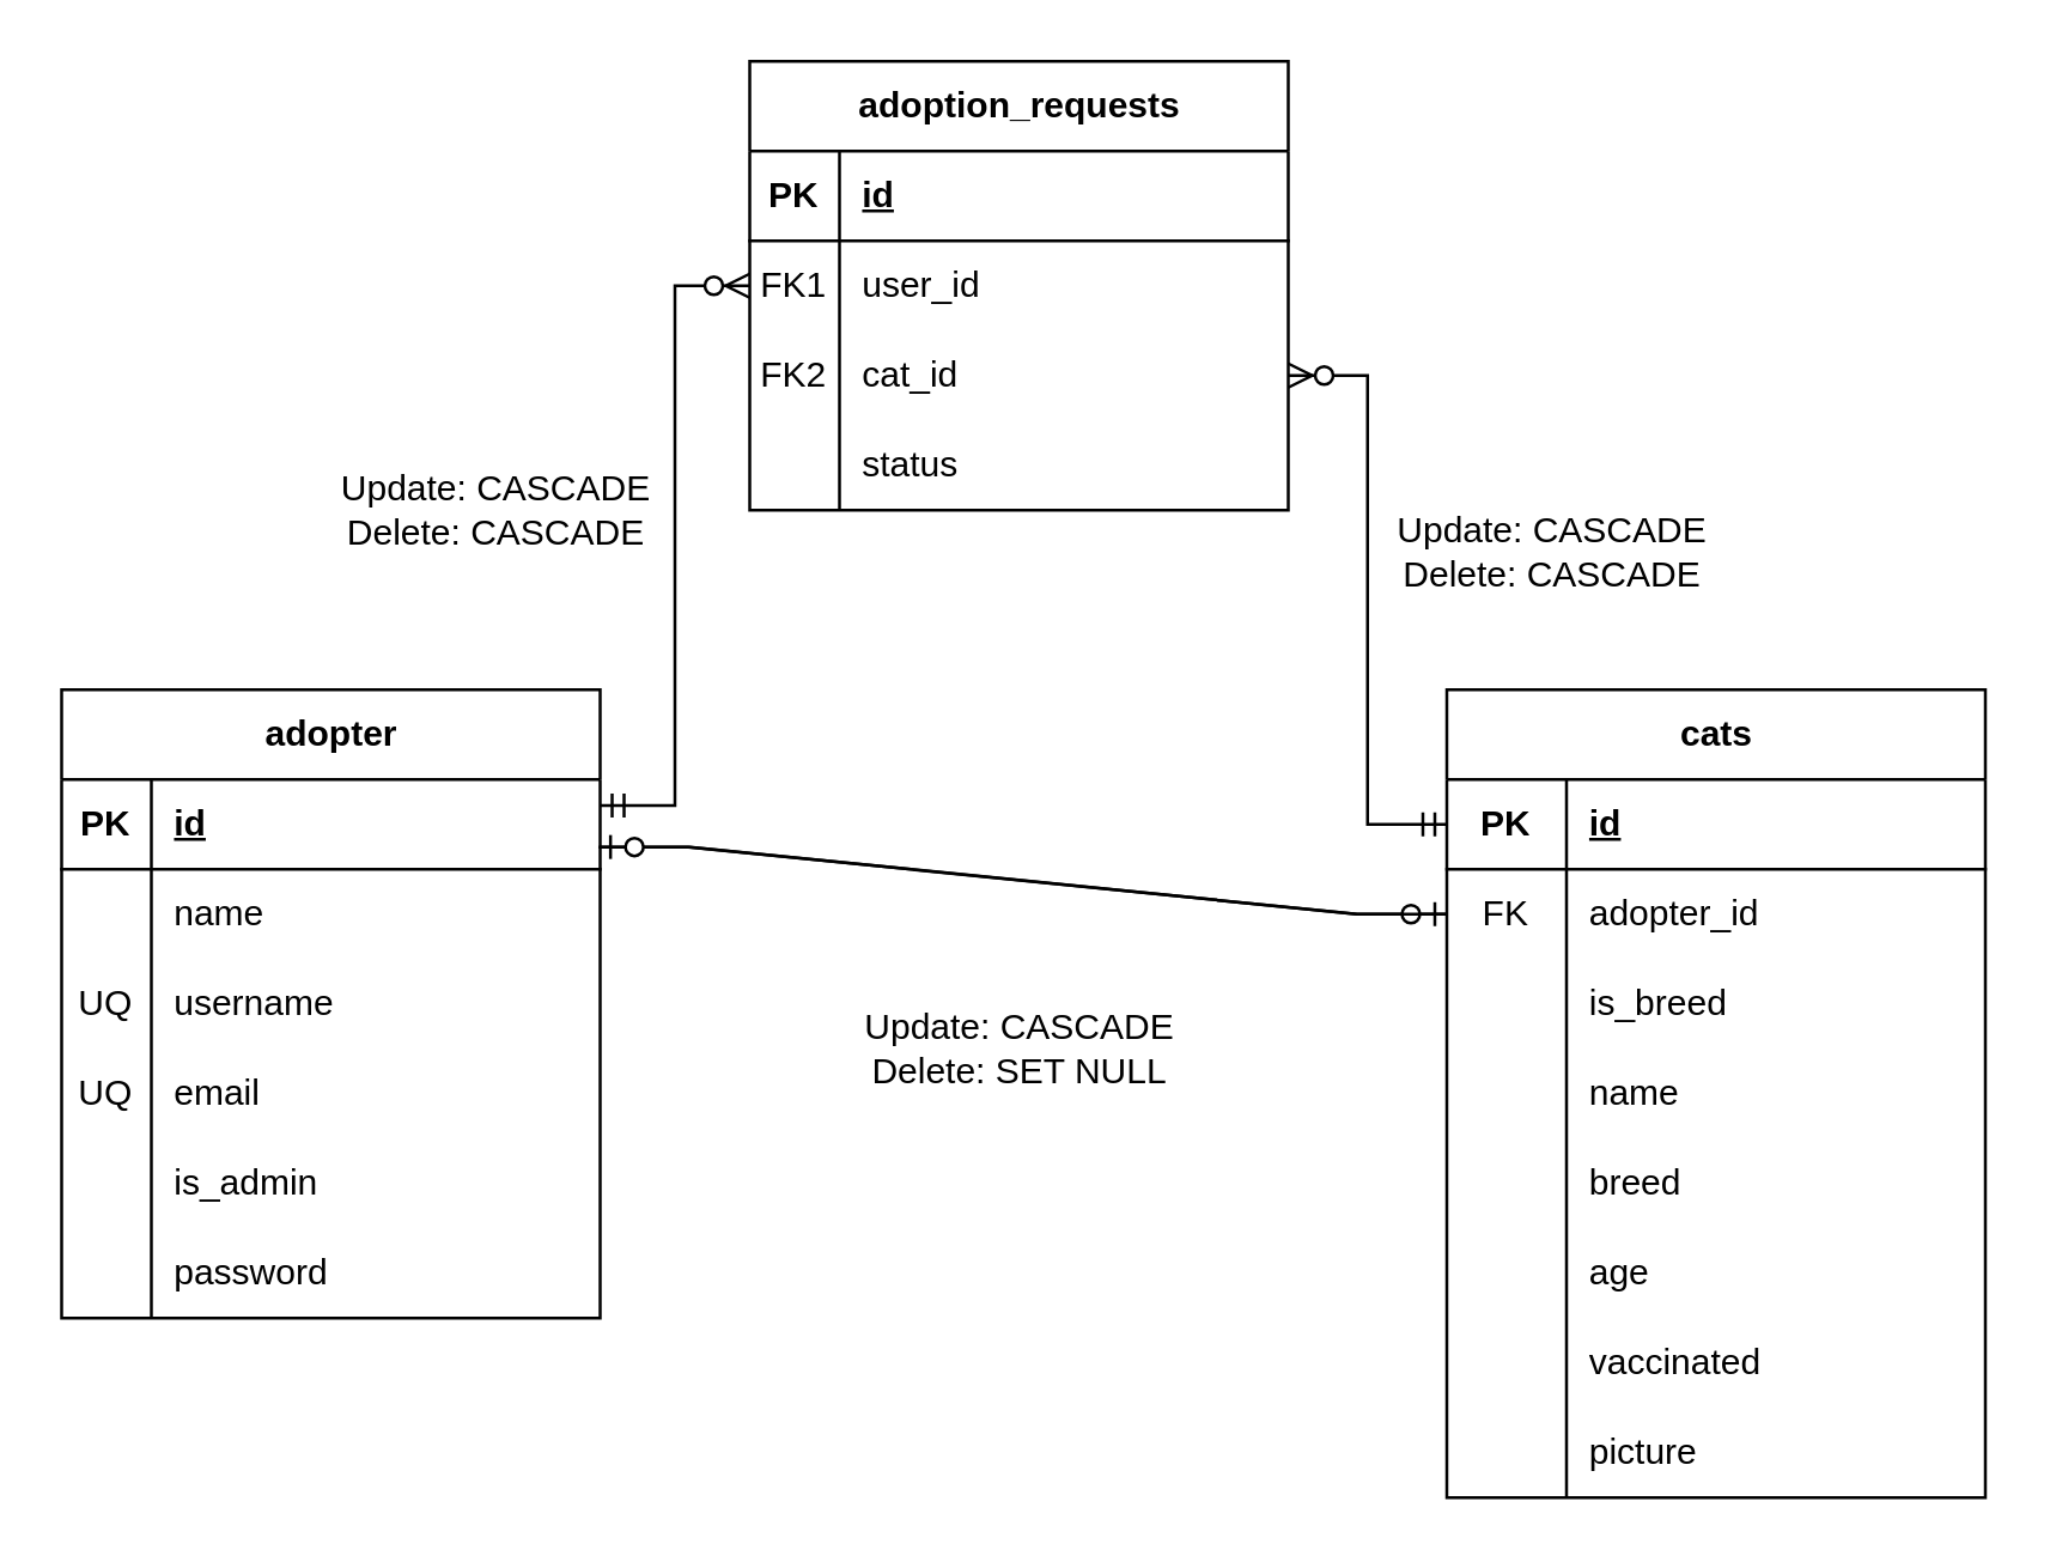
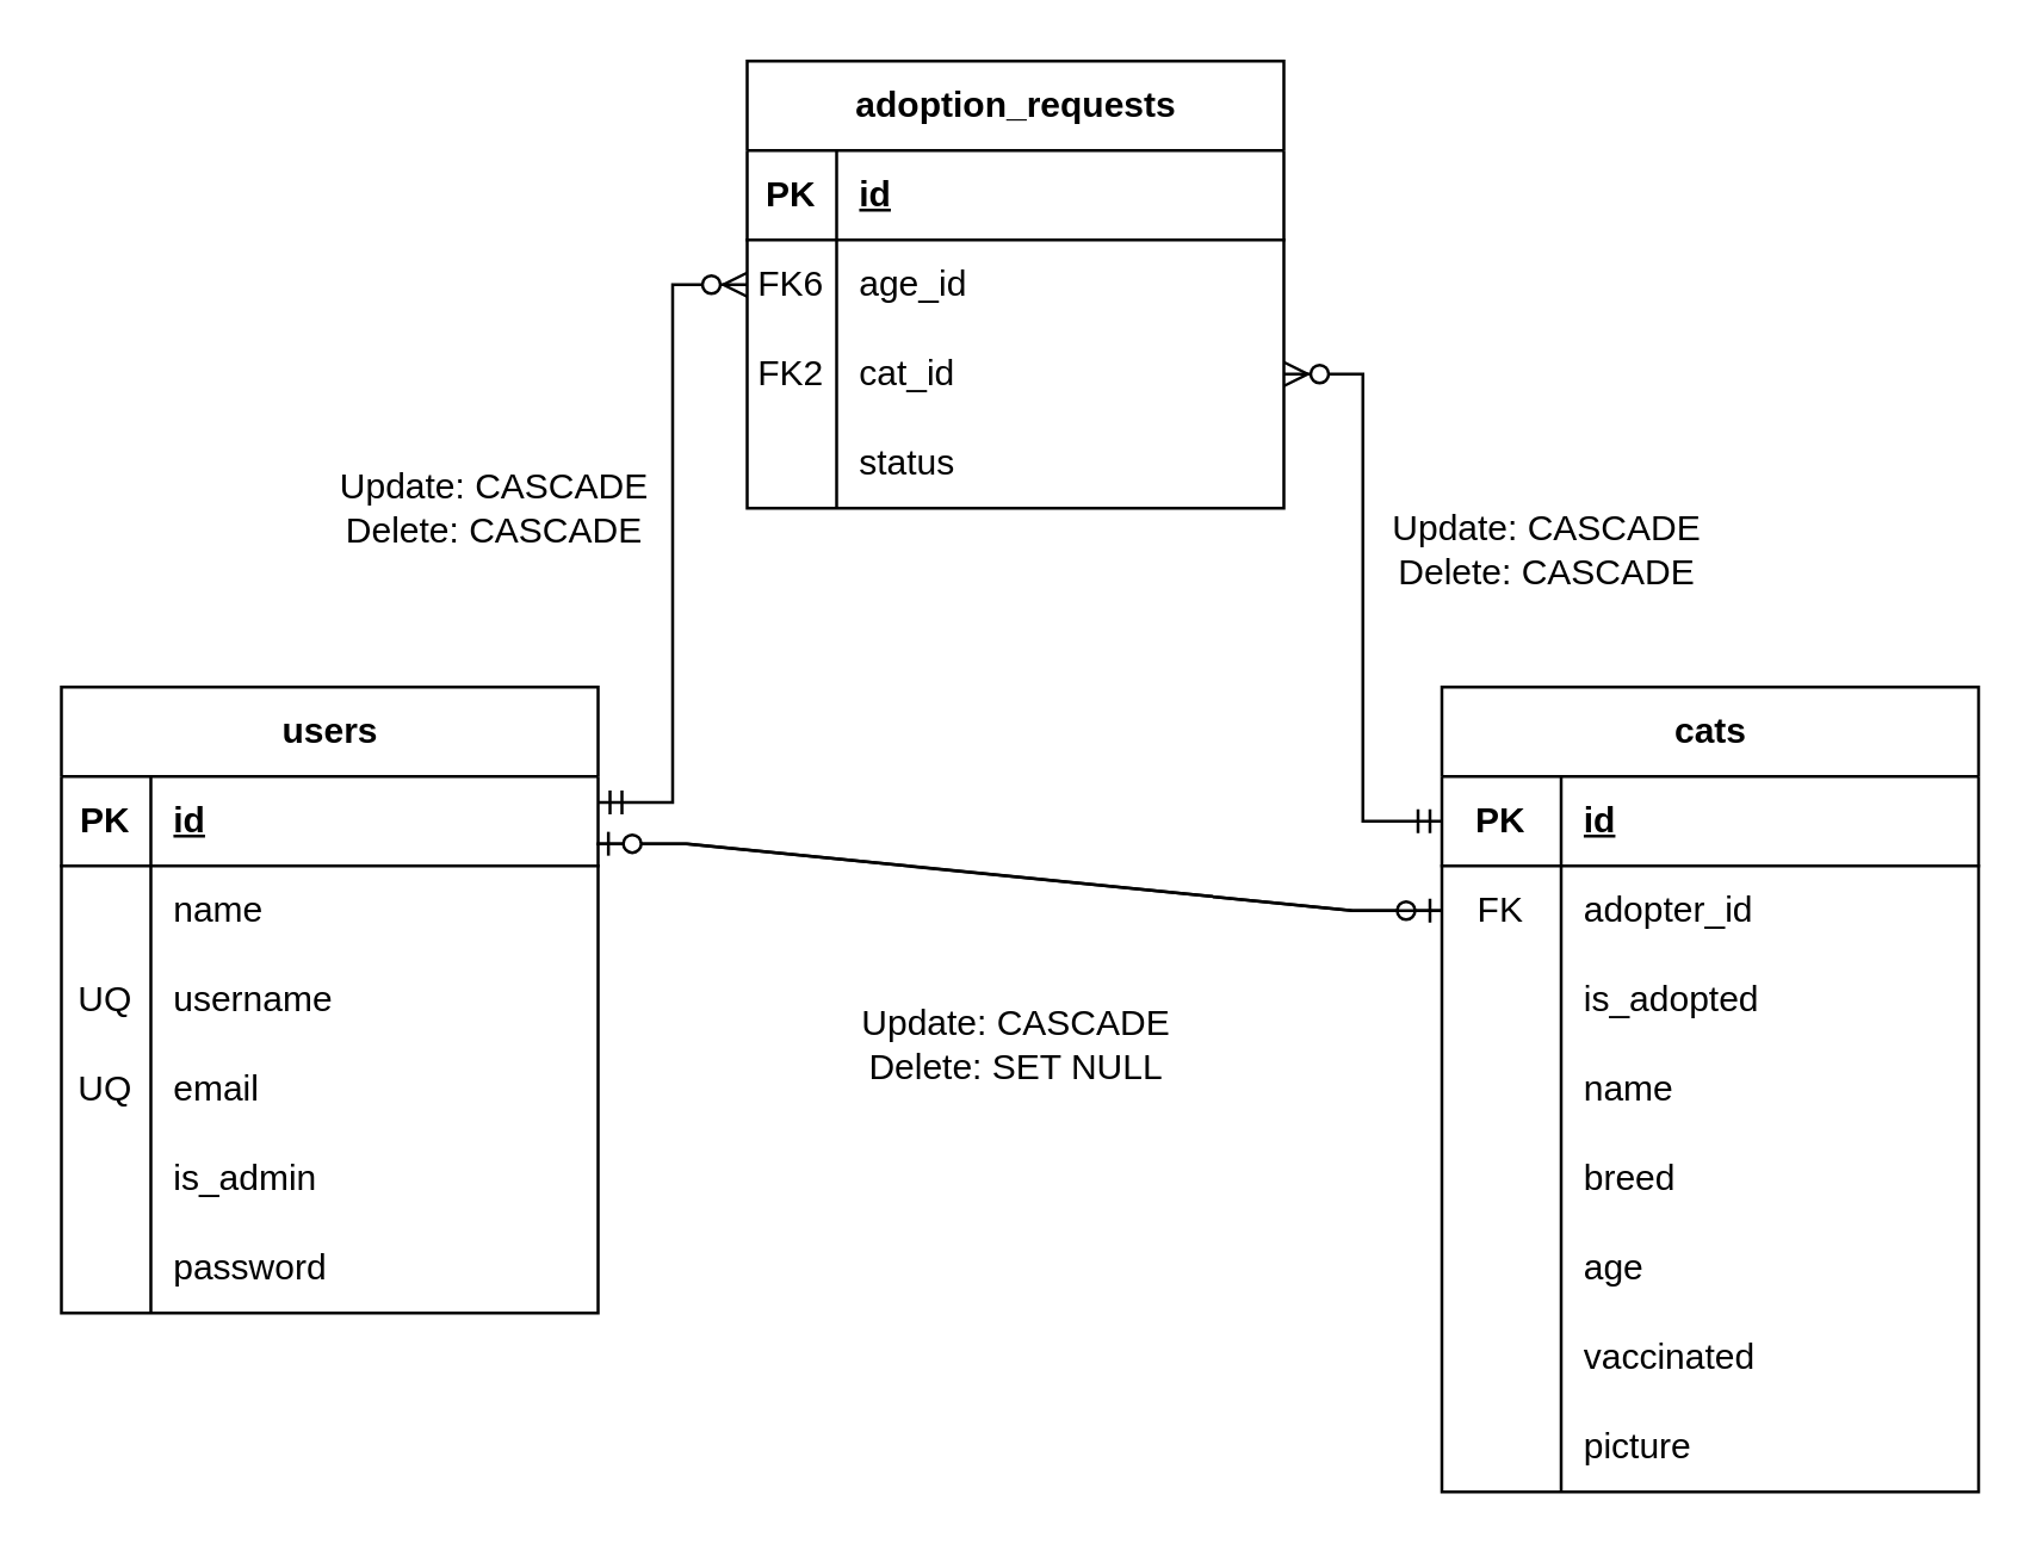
- <mxCell id="53" value="FK1" style="shape=partialRectangle;connectable=0;fillColor=none;top=0;left=0;bottom=0;right=0;editable=1;overflow=hidden;whiteSpace=wrap;html=1;" parent="52" vertex="1"><mxGeometry width="30" height="30" as="geometry"><mxRectangle width="30" height="30" as="alternateBounds" /></mxGeometry></mxCell>
+ <mxCell id="53" value="FK6" style="shape=partialRectangle;connectable=0;fillColor=none;top=0;left=0;bottom=0;right=0;editable=1;overflow=hidden;whiteSpace=wrap;html=1;" parent="52" vertex="1"><mxGeometry width="30" height="30" as="geometry"><mxRectangle width="30" height="30" as="alternateBounds" /></mxGeometry></mxCell>
- <mxCell id="54" value="user_id" style="shape=partialRectangle;connectable=0;fillColor=none;top=0;left=0;bottom=0;right=0;align=left;spacingLeft=6;overflow=hidden;whiteSpace=wrap;html=1;" parent="52" vertex="1"><mxGeometry x="30" width="150" height="30" as="geometry"><mxRectangle width="150" height="30" as="alternateBounds" /></mxGeometry></mxCell>
+ <mxCell id="54" value="age_id" style="shape=partialRectangle;connectable=0;fillColor=none;top=0;left=0;bottom=0;right=0;align=left;spacingLeft=6;overflow=hidden;whiteSpace=wrap;html=1;" parent="52" vertex="1"><mxGeometry x="30" width="150" height="30" as="geometry"><mxRectangle width="150" height="30" as="alternateBounds" /></mxGeometry></mxCell>
- <mxCell id="2" value="adopter" style="shape=table;startSize=30;container=1;collapsible=1;childLayout=tableLayout;fixedRows=1;rowLines=0;fontStyle=1;align=center;resizeLast=1;html=1;" parent="1" vertex="1"><mxGeometry x="20" y="230" width="180" height="210" as="geometry" /></mxCell>
+ <mxCell id="2" value="users" style="shape=table;startSize=30;container=1;collapsible=1;childLayout=tableLayout;fixedRows=1;rowLines=0;fontStyle=1;align=center;resizeLast=1;html=1;" parent="1" vertex="1"><mxGeometry x="20" y="230" width="180" height="210" as="geometry" /></mxCell>
- <mxCell id="30" value="is_breed" style="shape=partialRectangle;connectable=0;fillColor=none;top=0;left=0;bottom=0;right=0;align=left;spacingLeft=6;overflow=hidden;whiteSpace=wrap;html=1;" parent="28" vertex="1"><mxGeometry x="40" width="140" height="30" as="geometry"><mxRectangle width="140" height="30" as="alternateBounds" /></mxGeometry></mxCell>
+ <mxCell id="30" value="is_adopted" style="shape=partialRectangle;connectable=0;fillColor=none;top=0;left=0;bottom=0;right=0;align=left;spacingLeft=6;overflow=hidden;whiteSpace=wrap;html=1;" parent="28" vertex="1"><mxGeometry x="40" width="140" height="30" as="geometry"><mxRectangle width="140" height="30" as="alternateBounds" /></mxGeometry></mxCell>
